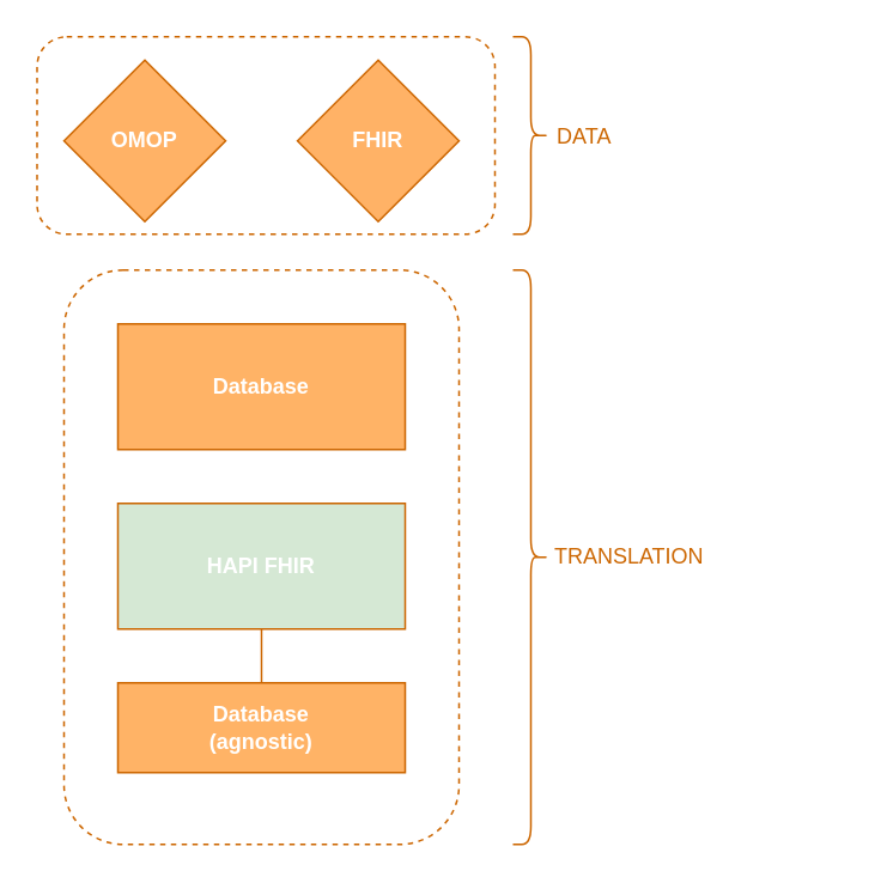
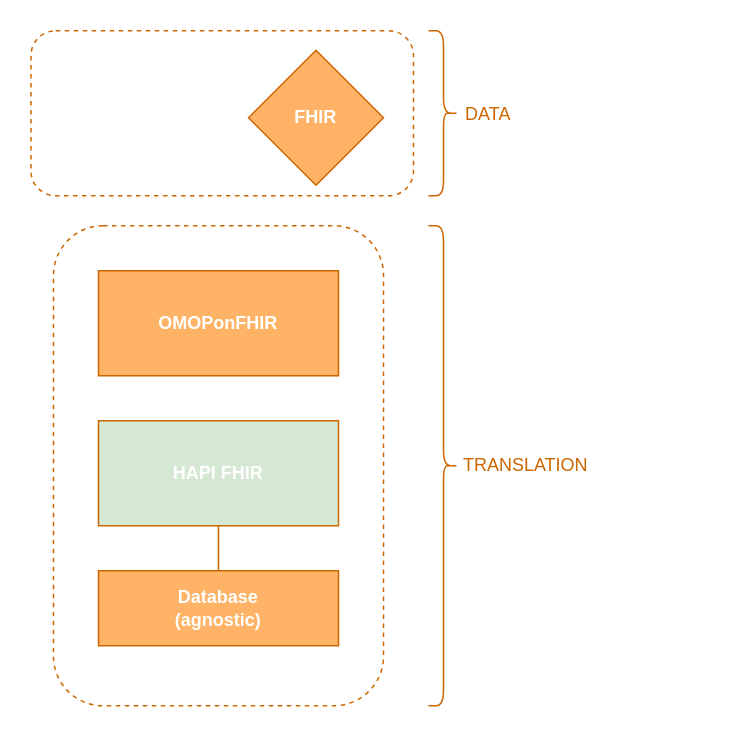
- <mxCell id="7" value="&lt;span&gt;OMOP&lt;/span&gt;" style="rhombus;whiteSpace=wrap;html=1;rounded=0;shadow=0;glass=0;sketch=0;strokeColor=#CC6600;fontColor=#FFFFFF;fillColor=#ffb266;fontStyle=1" parent="1" vertex="1"><mxGeometry x="35" y="33" width="90" height="90" as="geometry" /></mxCell>
- <mxCell id="3" value="&lt;font color=&quot;#FFFFFF&quot;&gt;&lt;span&gt;Database&lt;/span&gt;&lt;/font&gt;" style="rounded=0;whiteSpace=wrap;html=1;fillColor=#FFB366;strokeColor=#CC6600;fontStyle=1" parent="1" vertex="1"><mxGeometry x="65" y="180" width="160" height="70" as="geometry" /></mxCell>
+ <mxCell id="3" value="&lt;font color=&quot;#FFFFFF&quot;&gt;&lt;span&gt;OMOPonFHIR&lt;/span&gt;&lt;/font&gt;" style="rounded=0;whiteSpace=wrap;html=1;fillColor=#FFB366;strokeColor=#CC6600;fontStyle=1" parent="1" vertex="1"><mxGeometry x="65" y="180" width="160" height="70" as="geometry" /></mxCell>
